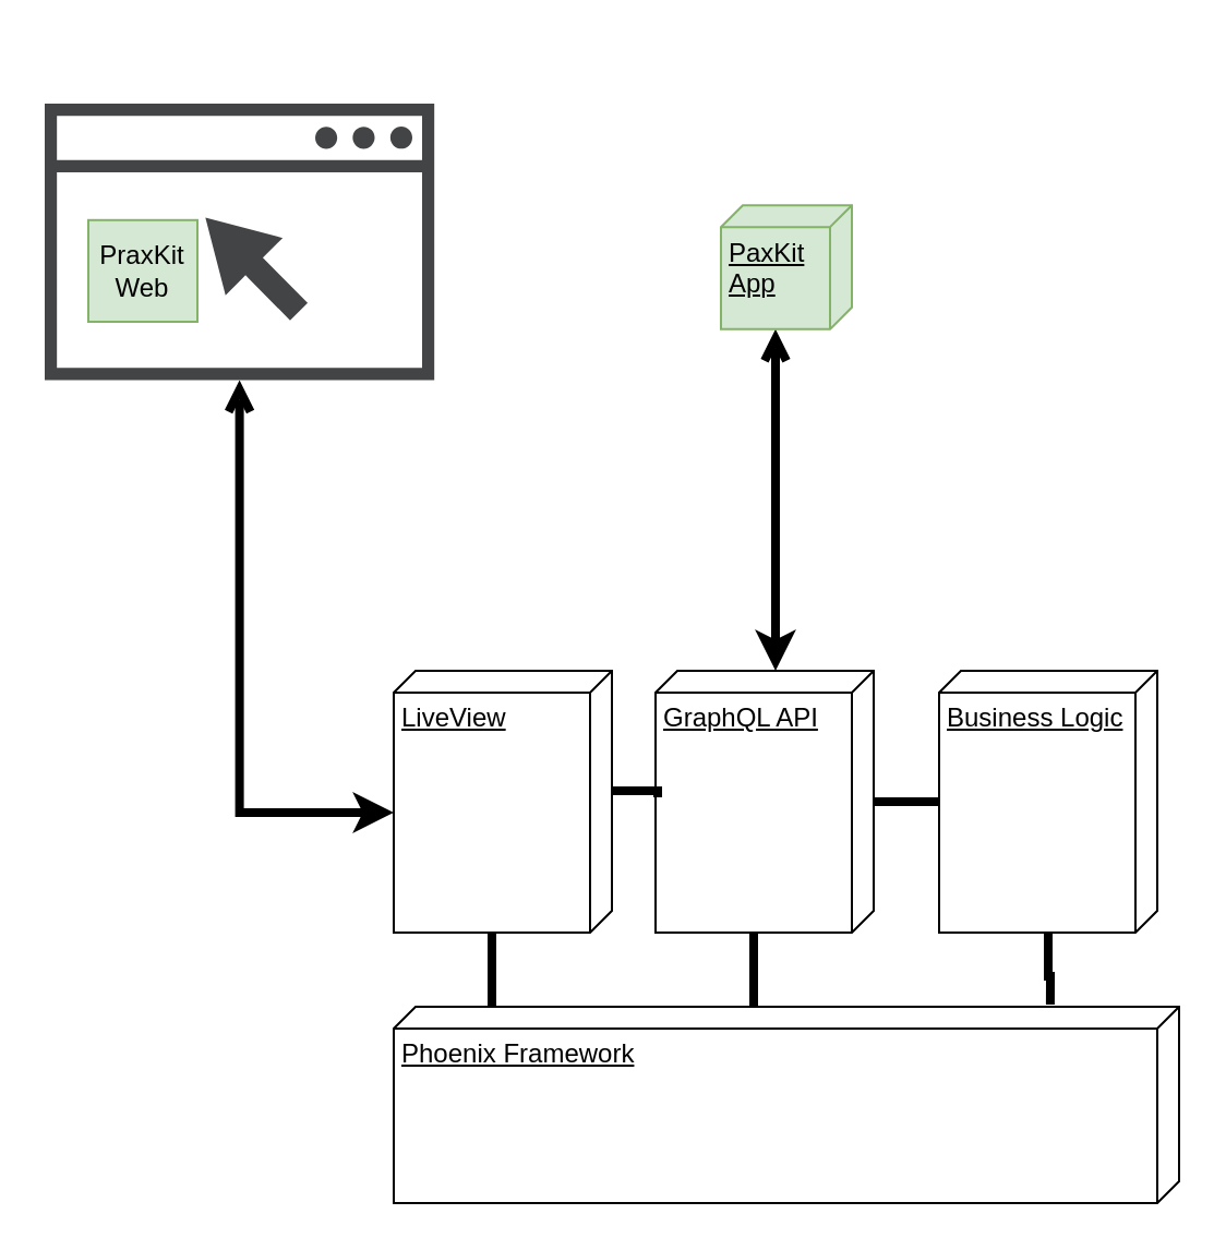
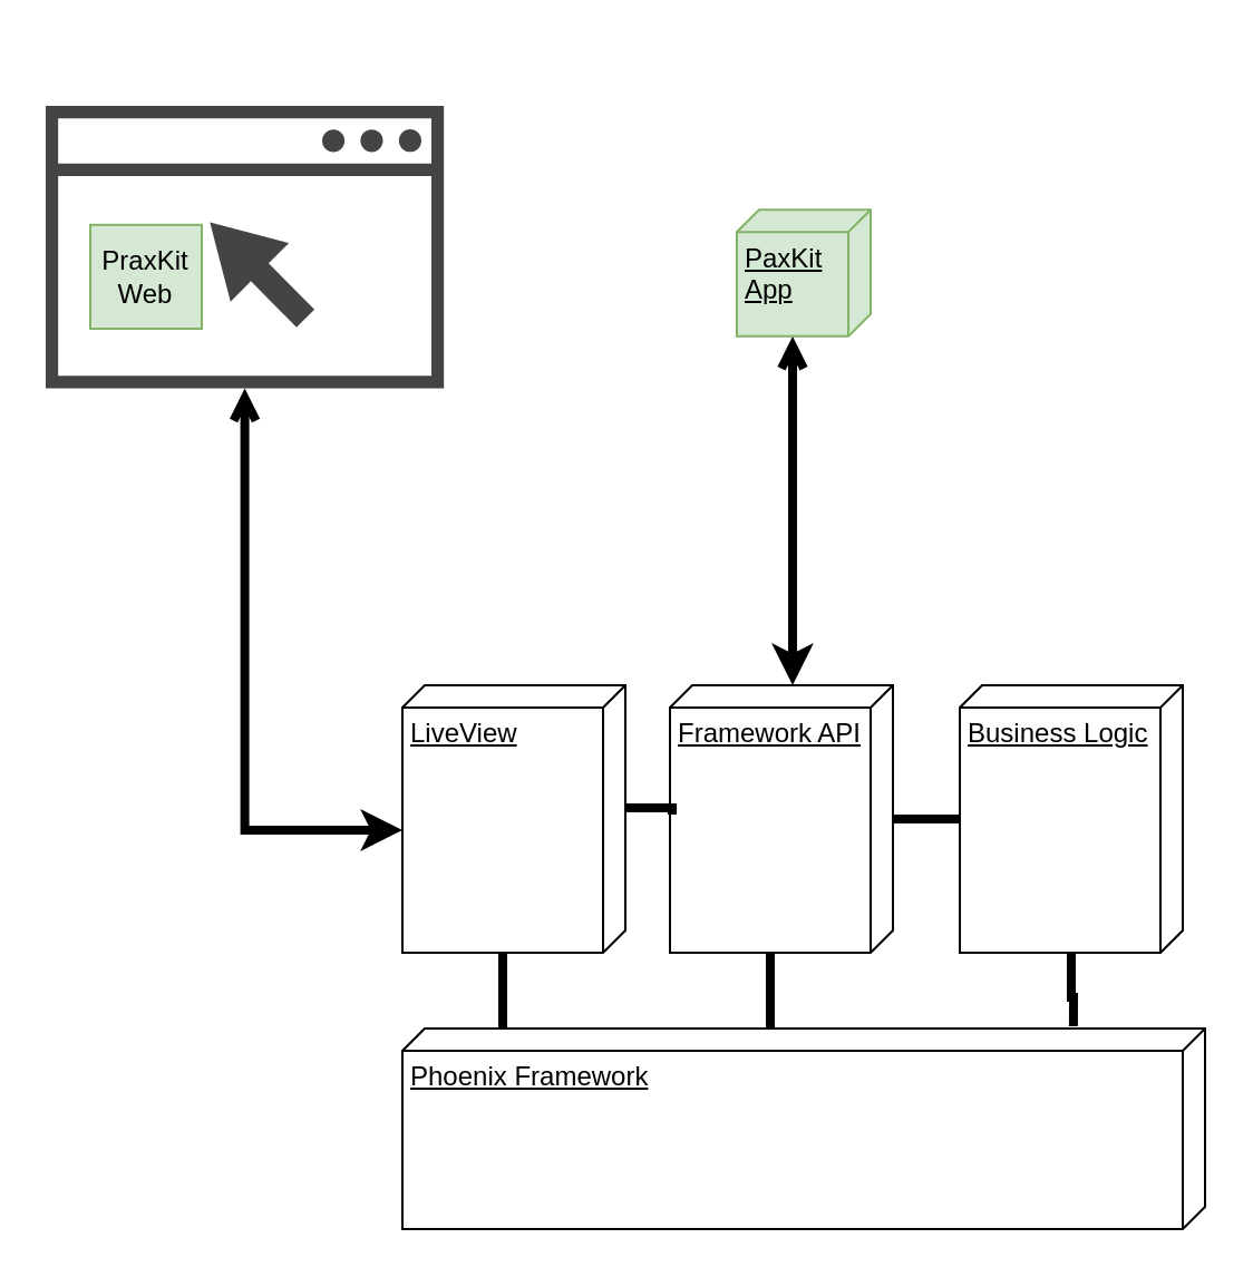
- <mxCell id="6" value="GraphQL API" style="verticalAlign=top;align=left;spacingTop=8;spacingLeft=2;spacingRight=12;shape=cube;size=10;direction=south;fontStyle=4;html=1;" vertex="1" parent="1"><mxGeometry x="300" y="307" width="100" height="120" as="geometry" /></mxCell>
+ <mxCell id="6" value="Framework API" style="verticalAlign=top;align=left;spacingTop=8;spacingLeft=2;spacingRight=12;shape=cube;size=10;direction=south;fontStyle=4;html=1;" vertex="1" parent="1"><mxGeometry x="300" y="307" width="100" height="120" as="geometry" /></mxCell>
